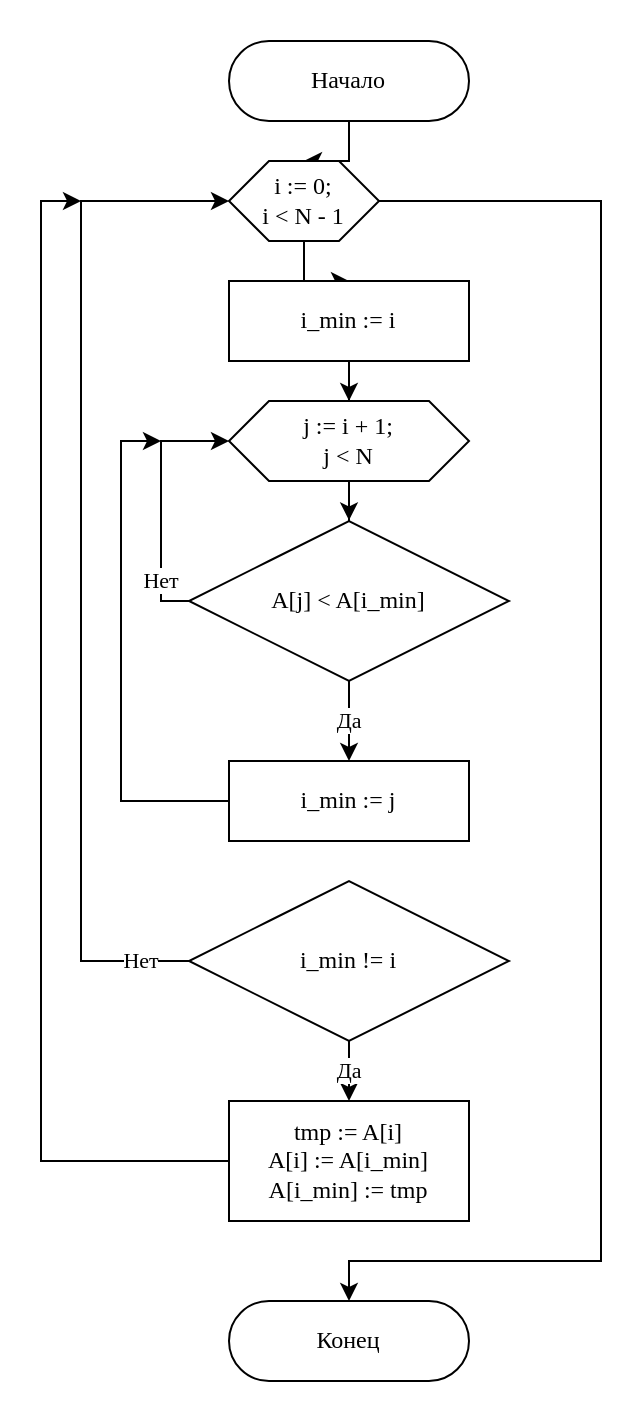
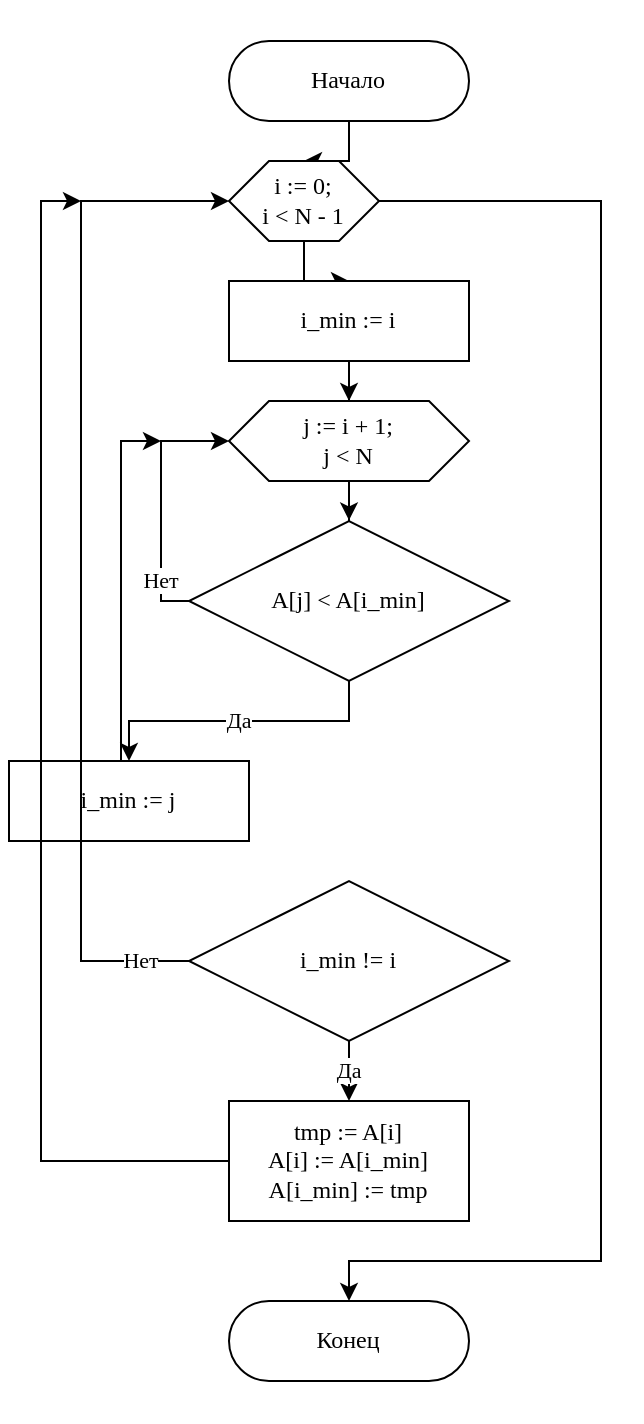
- <mxCell id="15" value="i_min := j" style="whiteSpace=wrap;html=1;rounded=1;fontFamily=Consolas;arcSize=0;" vertex="1" parent="1"><mxGeometry x="114" y="380" width="120" height="40" as="geometry" /></mxCell>
+ <mxCell id="15" value="i_min := j" style="whiteSpace=wrap;html=1;rounded=1;fontFamily=Consolas;arcSize=0;" vertex="1" parent="1"><mxGeometry x="4" y="380" width="120" height="40" as="geometry" /></mxCell>
